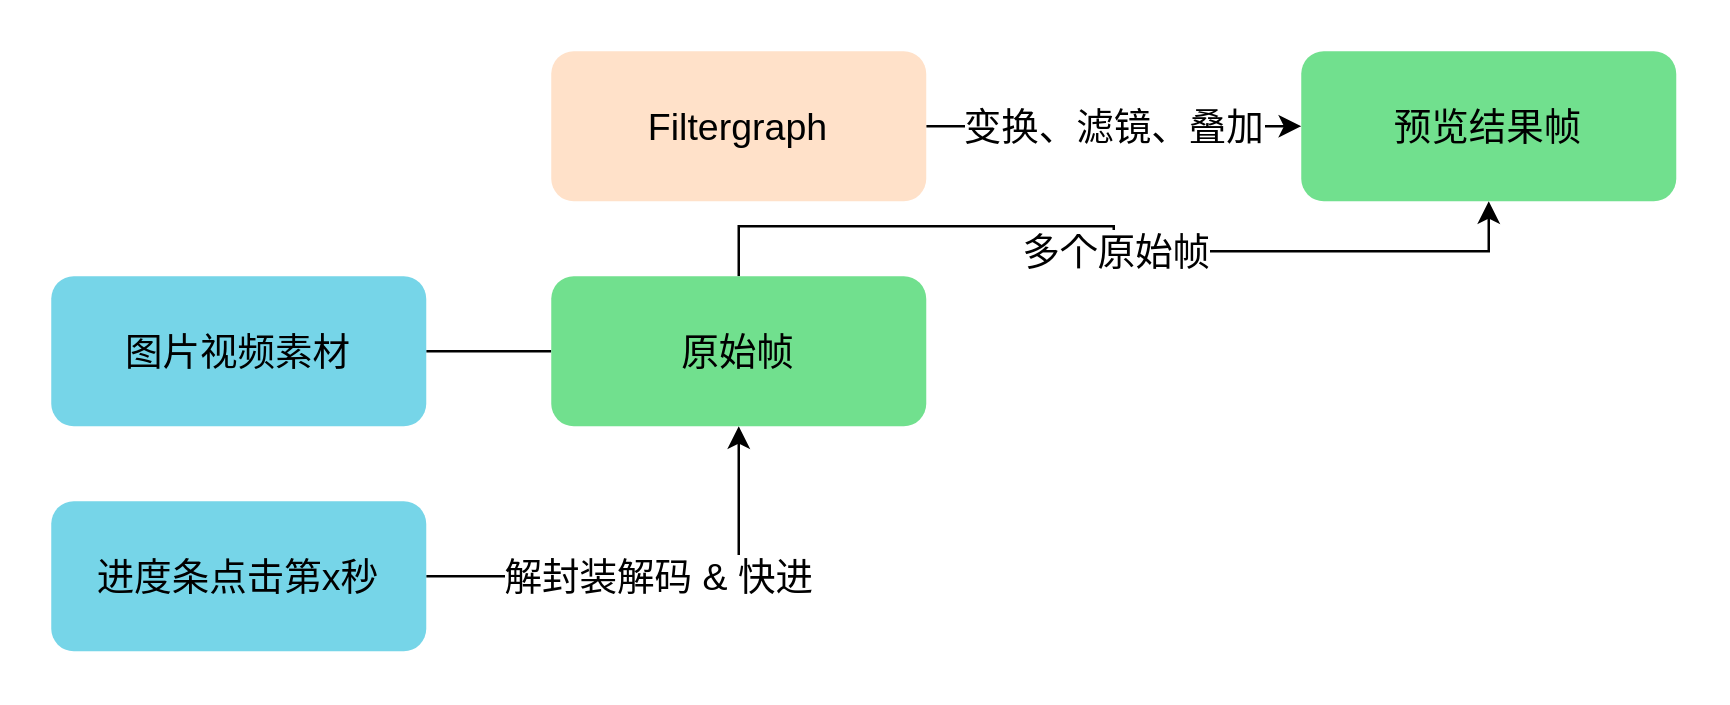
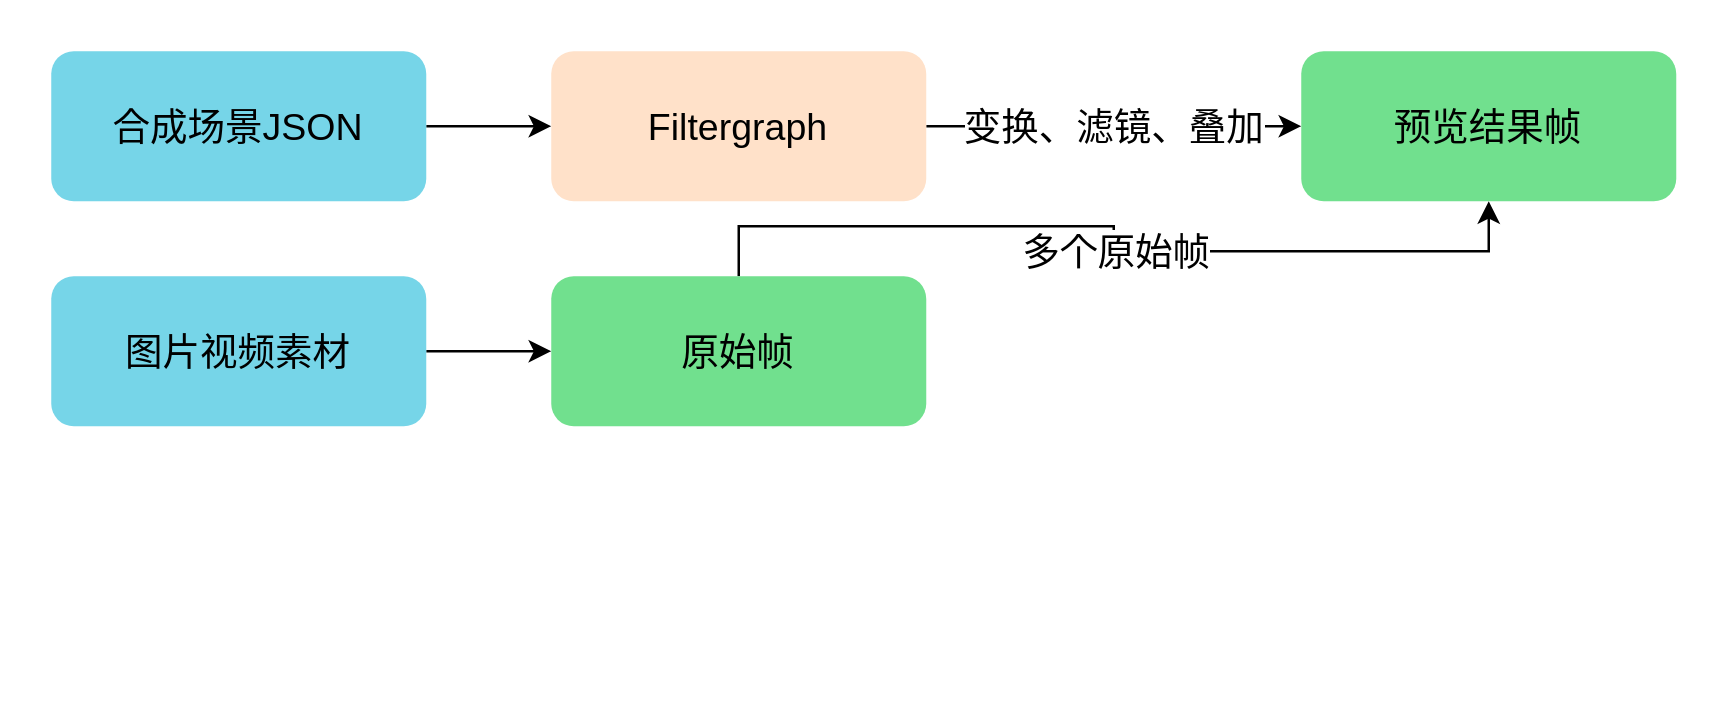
+ <mxCell id="3" value="&lt;font color=&quot;#000000&quot; style=&quot;font-size: 15px;&quot;&gt;合成场景JSON&lt;/font&gt;" style="whiteSpace=wrap;html=1;rounded=1;fontSize=15;fillColor=#76D5E8;strokeColor=none;fontColor=#FFFFFF;" parent="1" vertex="1"><mxGeometry x="20" y="20" width="150" height="60" as="geometry" /></mxCell>
+ <mxCell id="2" value="" style="edgeStyle=orthogonalEdgeStyle;rounded=0;orthogonalLoop=1;jettySize=auto;html=1;fontSize=15;" parent="1" source="3" target="9" edge="1"><mxGeometry relative="1" as="geometry" /></mxCell>
- <mxCell id="4" style="edgeStyle=orthogonalEdgeStyle;rounded=0;orthogonalLoop=1;jettySize=auto;html=1;exitX=1;exitY=0.5;exitDx=0;exitDy=0;entryX=0;entryY=0.5;entryDx=0;entryDy=0;fontSize=15;endArrow=none;" parent="1" source="5" target="11" edge="1"><mxGeometry relative="1" as="geometry" /></mxCell>
+ <mxCell id="4" style="edgeStyle=orthogonalEdgeStyle;rounded=0;orthogonalLoop=1;jettySize=auto;html=1;exitX=1;exitY=0.5;exitDx=0;exitDy=0;entryX=0;entryY=0.5;entryDx=0;entryDy=0;fontSize=15;" parent="1" source="5" target="11" edge="1"><mxGeometry relative="1" as="geometry" /></mxCell>
- <mxCell id="7" value="&lt;font color=&quot;#000000&quot; style=&quot;font-size: 15px;&quot;&gt;进度条点击第x秒&lt;/font&gt;" style="whiteSpace=wrap;html=1;rounded=1;fontSize=15;fillColor=#76D5E8;strokeColor=none;fontColor=#FFFFFF;" parent="1" vertex="1"><mxGeometry x="20" y="200" width="150" height="60" as="geometry" /></mxCell>
- <mxCell id="6" value="解封装解码 &amp;amp; 快进" style="edgeStyle=orthogonalEdgeStyle;rounded=0;orthogonalLoop=1;jettySize=auto;html=1;exitX=1;exitY=0.5;exitDx=0;exitDy=0;entryX=0.5;entryY=1;entryDx=0;entryDy=0;fontSize=15;" parent="1" source="7" target="11" edge="1"><mxGeometry x="0.005" relative="1" as="geometry"><mxPoint as="offset" /></mxGeometry></mxCell>
